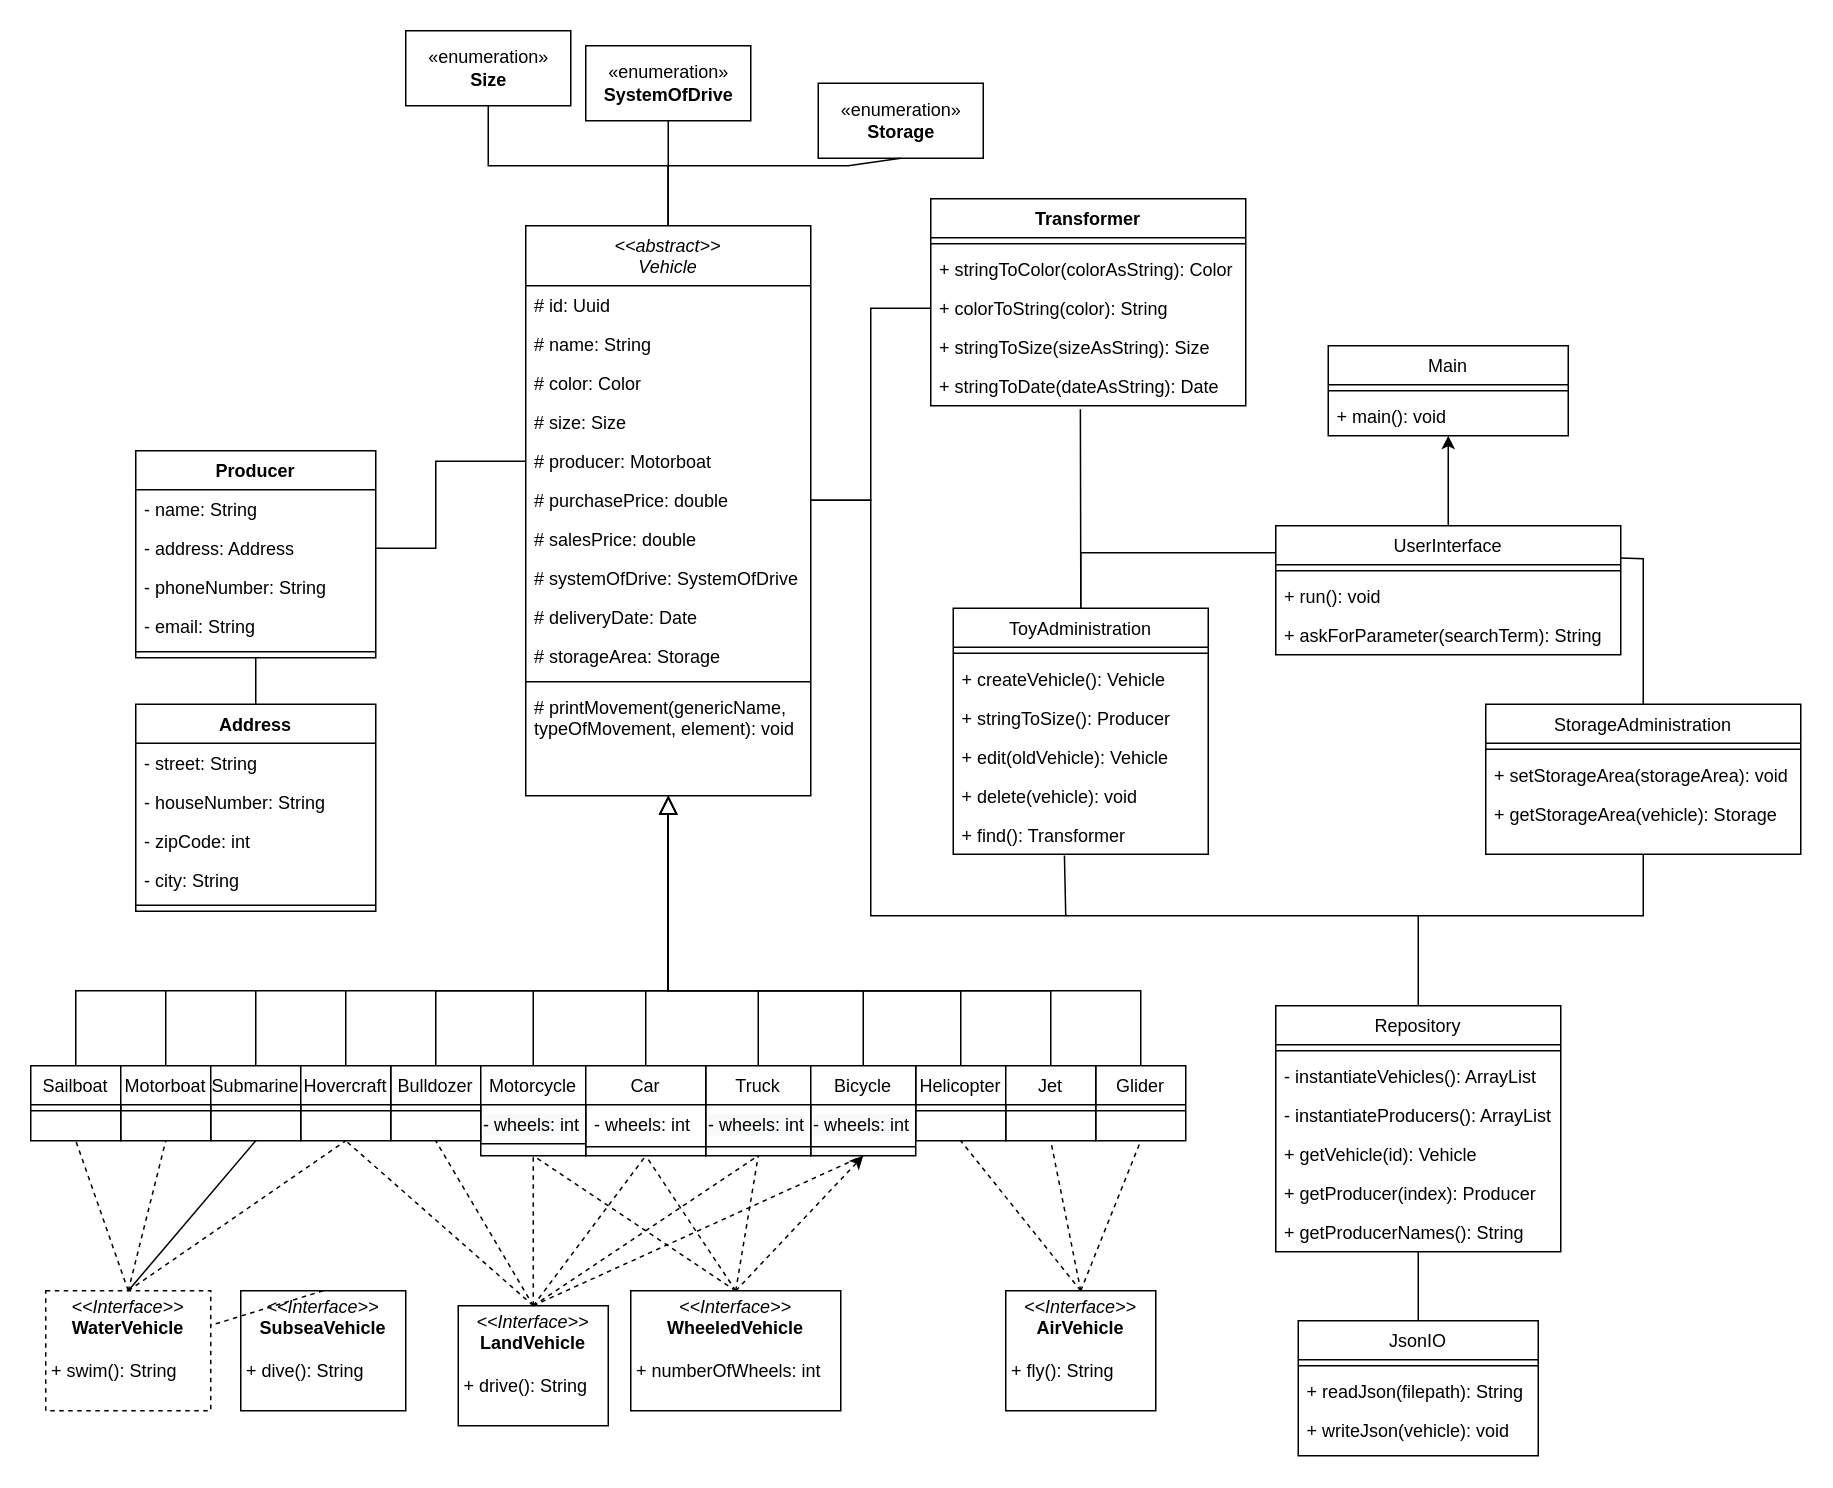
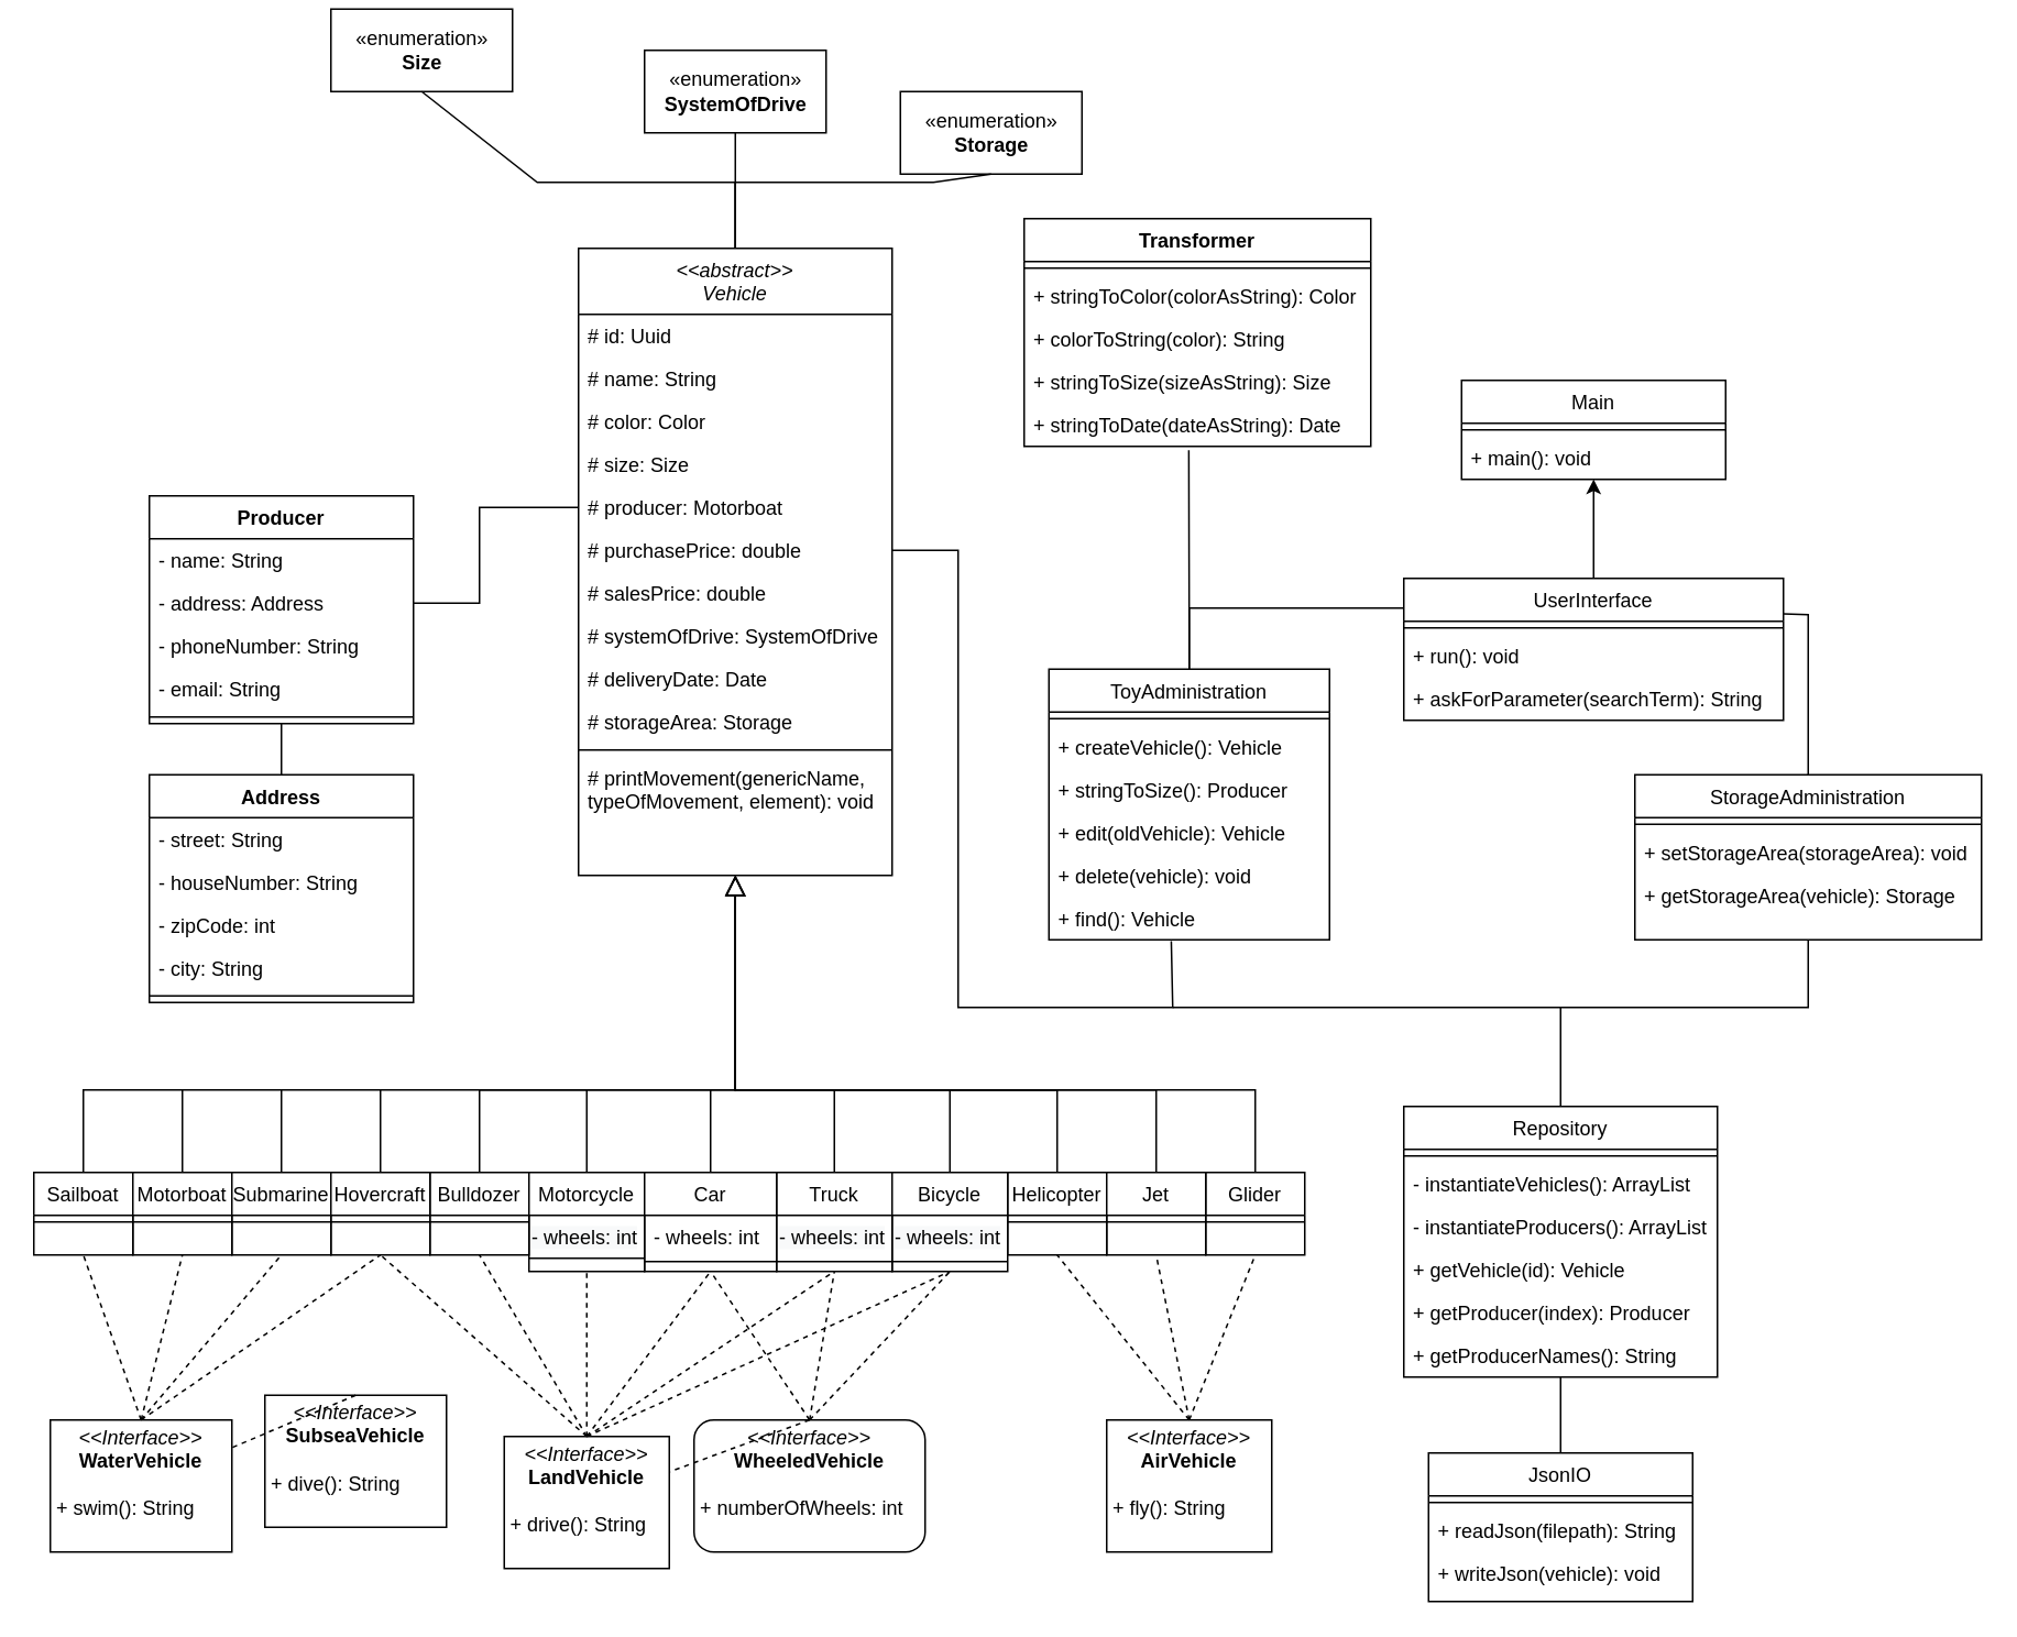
- <mxCell id="126" value="«enumeration»&lt;br&gt;&lt;b&gt;Size&lt;/b&gt;" style="html=1;" vertex="1" parent="1"><mxGeometry x="270" y="20" width="110" height="50" as="geometry" /></mxCell>
+ <mxCell id="126" value="«enumeration»&lt;br&gt;&lt;b&gt;Size&lt;/b&gt;" style="html=1;" vertex="1" parent="1"><mxGeometry x="200" y="5" width="110" height="50" as="geometry" /></mxCell>
- <mxCell id="140" value="" style="endArrow=none;html=1;rounded=0;entryX=0;entryY=0.5;entryDx=0;entryDy=0;exitX=1;exitY=0.5;exitDx=0;exitDy=0;" edge="1" parent="1" source="8" target="137"><mxGeometry width="50" height="50" relative="1" as="geometry"><mxPoint x="580" y="350" as="sourcePoint" /><mxPoint x="630" y="300" as="targetPoint" /><Array as="points"><mxPoint x="580" y="333" /><mxPoint x="580" y="205" /></Array></mxGeometry></mxCell>
- <mxCell id="35" value="+ find(): Transformer" style="text;align=left;verticalAlign=top;spacingLeft=4;spacingRight=4;overflow=hidden;rotatable=0;points=[[0,0.5],[1,0.5]];portConstraint=eastwest;" parent="29" vertex="1"><mxGeometry y="138" width="170" height="26" as="geometry" /></mxCell>
+ <mxCell id="35" value="+ find(): Vehicle" style="text;align=left;verticalAlign=top;spacingLeft=4;spacingRight=4;overflow=hidden;rotatable=0;points=[[0,0.5],[1,0.5]];portConstraint=eastwest;" parent="29" vertex="1"><mxGeometry y="138" width="170" height="26" as="geometry" /></mxCell>
- <mxCell id="110" value="" style="endArrow=classic;dashed=1;html=1;rounded=0;exitX=0.5;exitY=0;exitDx=0;exitDy=0;entryX=0.5;entryY=1;entryDx=0;entryDy=0;" parent="1" source="109" target="77" edge="1"><mxGeometry width="50" height="50" relative="1" as="geometry"><mxPoint x="350" y="840" as="sourcePoint" /><mxPoint x="400" y="790" as="targetPoint" /></mxGeometry></mxCell>
+ <mxCell id="110" value="" style="endArrow=none;dashed=1;html=1;rounded=0;exitX=0.5;exitY=0;exitDx=0;exitDy=0;entryX=0.5;entryY=1;entryDx=0;entryDy=0;" parent="1" source="109" target="77" edge="1"><mxGeometry width="50" height="50" relative="1" as="geometry"><mxPoint x="350" y="840" as="sourcePoint" /><mxPoint x="400" y="790" as="targetPoint" /></mxGeometry></mxCell>
- <mxCell id="87" value="" style="endArrow=none;dashed=0;html=1;rounded=0;exitX=0.5;exitY=0;exitDx=0;exitDy=0;entryX=0.5;entryY=1;entryDx=0;entryDy=0;" parent="1" source="60" target="63" edge="1"><mxGeometry width="50" height="50" relative="1" as="geometry"><mxPoint x="0" y="850" as="sourcePoint" /><mxPoint x="50" y="800" as="targetPoint" /><Array as="points" /></mxGeometry></mxCell>
+ <mxCell id="87" value="" style="endArrow=none;dashed=1;html=1;rounded=0;exitX=0.5;exitY=0;exitDx=0;exitDy=0;entryX=0.5;entryY=1;entryDx=0;entryDy=0;" parent="1" source="60" target="63" edge="1"><mxGeometry width="50" height="50" relative="1" as="geometry"><mxPoint x="0" y="850" as="sourcePoint" /><mxPoint x="50" y="800" as="targetPoint" /><Array as="points" /></mxGeometry></mxCell>
- <mxCell id="111" value="" style="endArrow=none;dashed=1;html=1;rounded=0;exitX=0.5;exitY=0;exitDx=0;exitDy=0;entryX=0.5;entryY=1;entryDx=0;entryDy=0;" parent="1" source="109" target="68" edge="1"><mxGeometry width="50" height="50" relative="1" as="geometry"><mxPoint x="390" y="860" as="sourcePoint" /><mxPoint x="320" y="760" as="targetPoint" /></mxGeometry></mxCell>
+ <mxCell id="111" value="" style="endArrow=none;dashed=1;html=1;rounded=0;exitX=0.5;exitY=0;exitDx=0;exitDy=0;" parent="1" source="109" target="67" edge="1"><mxGeometry width="50" height="50" relative="1" as="geometry"><mxPoint x="390" y="860" as="sourcePoint" /><mxPoint x="320" y="760" as="targetPoint" /></mxGeometry></mxCell>
- <mxCell id="60" value="&lt;p style=&quot;margin:0px;margin-top:4px;text-align:center;&quot;&gt;&lt;i&gt;&amp;lt;&amp;lt;Interface&amp;gt;&amp;gt;&lt;/i&gt;&lt;br&gt;&lt;b&gt;WaterVehicle&lt;/b&gt;&lt;/p&gt;&lt;p style=&quot;margin:0px;margin-left:4px;&quot;&gt;&lt;br&gt;&lt;/p&gt;&lt;p style=&quot;margin:0px;margin-left:4px;&quot;&gt;+ swim(): String&lt;br&gt;&lt;/p&gt;" style="verticalAlign=top;align=left;overflow=fill;fontSize=12;fontFamily=Helvetica;html=1;dashed=1;" parent="1" vertex="1"><mxGeometry x="30" y="860" width="110" height="80" as="geometry" /></mxCell>
+ <mxCell id="60" value="&lt;p style=&quot;margin:0px;margin-top:4px;text-align:center;&quot;&gt;&lt;i&gt;&amp;lt;&amp;lt;Interface&amp;gt;&amp;gt;&lt;/i&gt;&lt;br&gt;&lt;b&gt;WaterVehicle&lt;/b&gt;&lt;/p&gt;&lt;p style=&quot;margin:0px;margin-left:4px;&quot;&gt;&lt;br&gt;&lt;/p&gt;&lt;p style=&quot;margin:0px;margin-left:4px;&quot;&gt;+ swim(): String&lt;br&gt;&lt;/p&gt;" style="verticalAlign=top;align=left;overflow=fill;fontSize=12;fontFamily=Helvetica;html=1;" parent="1" vertex="1"><mxGeometry x="30" y="860" width="110" height="80" as="geometry" /></mxCell>
- <mxCell id="107" value="&lt;p style=&quot;margin:0px;margin-top:4px;text-align:center;&quot;&gt;&lt;i&gt;&amp;lt;&amp;lt;Interface&amp;gt;&amp;gt;&lt;/i&gt;&lt;br&gt;&lt;b&gt;SubseaVehicle&lt;/b&gt;&lt;/p&gt;&lt;p style=&quot;margin:0px;margin-left:4px;&quot;&gt;&lt;br&gt;&lt;/p&gt;&lt;p style=&quot;margin:0px;margin-left:4px;&quot;&gt;+ dive(): String&lt;br&gt;&lt;/p&gt;" style="verticalAlign=top;align=left;overflow=fill;fontSize=12;fontFamily=Helvetica;html=1;" parent="1" vertex="1"><mxGeometry x="160" y="860" width="110" height="80" as="geometry" /></mxCell>
+ <mxCell id="107" value="&lt;p style=&quot;margin:0px;margin-top:4px;text-align:center;&quot;&gt;&lt;i&gt;&amp;lt;&amp;lt;Interface&amp;gt;&amp;gt;&lt;/i&gt;&lt;br&gt;&lt;b&gt;SubseaVehicle&lt;/b&gt;&lt;/p&gt;&lt;p style=&quot;margin:0px;margin-left:4px;&quot;&gt;&lt;br&gt;&lt;/p&gt;&lt;p style=&quot;margin:0px;margin-left:4px;&quot;&gt;+ dive(): String&lt;br&gt;&lt;/p&gt;" style="verticalAlign=top;align=left;overflow=fill;fontSize=12;fontFamily=Helvetica;html=1;" parent="1" vertex="1"><mxGeometry x="160" y="845" width="110" height="80" as="geometry" /></mxCell>
- <mxCell id="109" value="&lt;p style=&quot;margin:0px;margin-top:4px;text-align:center;&quot;&gt;&lt;i&gt;&amp;lt;&amp;lt;Interface&amp;gt;&amp;gt;&lt;/i&gt;&lt;br&gt;&lt;b&gt;WheeledVehicle&lt;/b&gt;&lt;/p&gt;&lt;p style=&quot;margin:0px;margin-left:4px;&quot;&gt;&lt;br&gt;&lt;/p&gt;&lt;p style=&quot;margin:0px;margin-left:4px;&quot;&gt;+ numberOfWheels: int&lt;br&gt;&lt;/p&gt;" style="verticalAlign=top;align=left;overflow=fill;fontSize=12;fontFamily=Helvetica;html=1;" parent="1" vertex="1"><mxGeometry x="420" y="860" width="140" height="80" as="geometry" /></mxCell>
+ <mxCell id="109" value="&lt;p style=&quot;margin:0px;margin-top:4px;text-align:center;&quot;&gt;&lt;i&gt;&amp;lt;&amp;lt;Interface&amp;gt;&amp;gt;&lt;/i&gt;&lt;br&gt;&lt;b&gt;WheeledVehicle&lt;/b&gt;&lt;/p&gt;&lt;p style=&quot;margin:0px;margin-left:4px;&quot;&gt;&lt;br&gt;&lt;/p&gt;&lt;p style=&quot;margin:0px;margin-left:4px;&quot;&gt;+ numberOfWheels: int&lt;br&gt;&lt;/p&gt;" style="verticalAlign=top;align=left;overflow=fill;fontSize=12;fontFamily=Helvetica;html=1;rounded=1;" parent="1" vertex="1"><mxGeometry x="420" y="860" width="140" height="80" as="geometry" /></mxCell>
